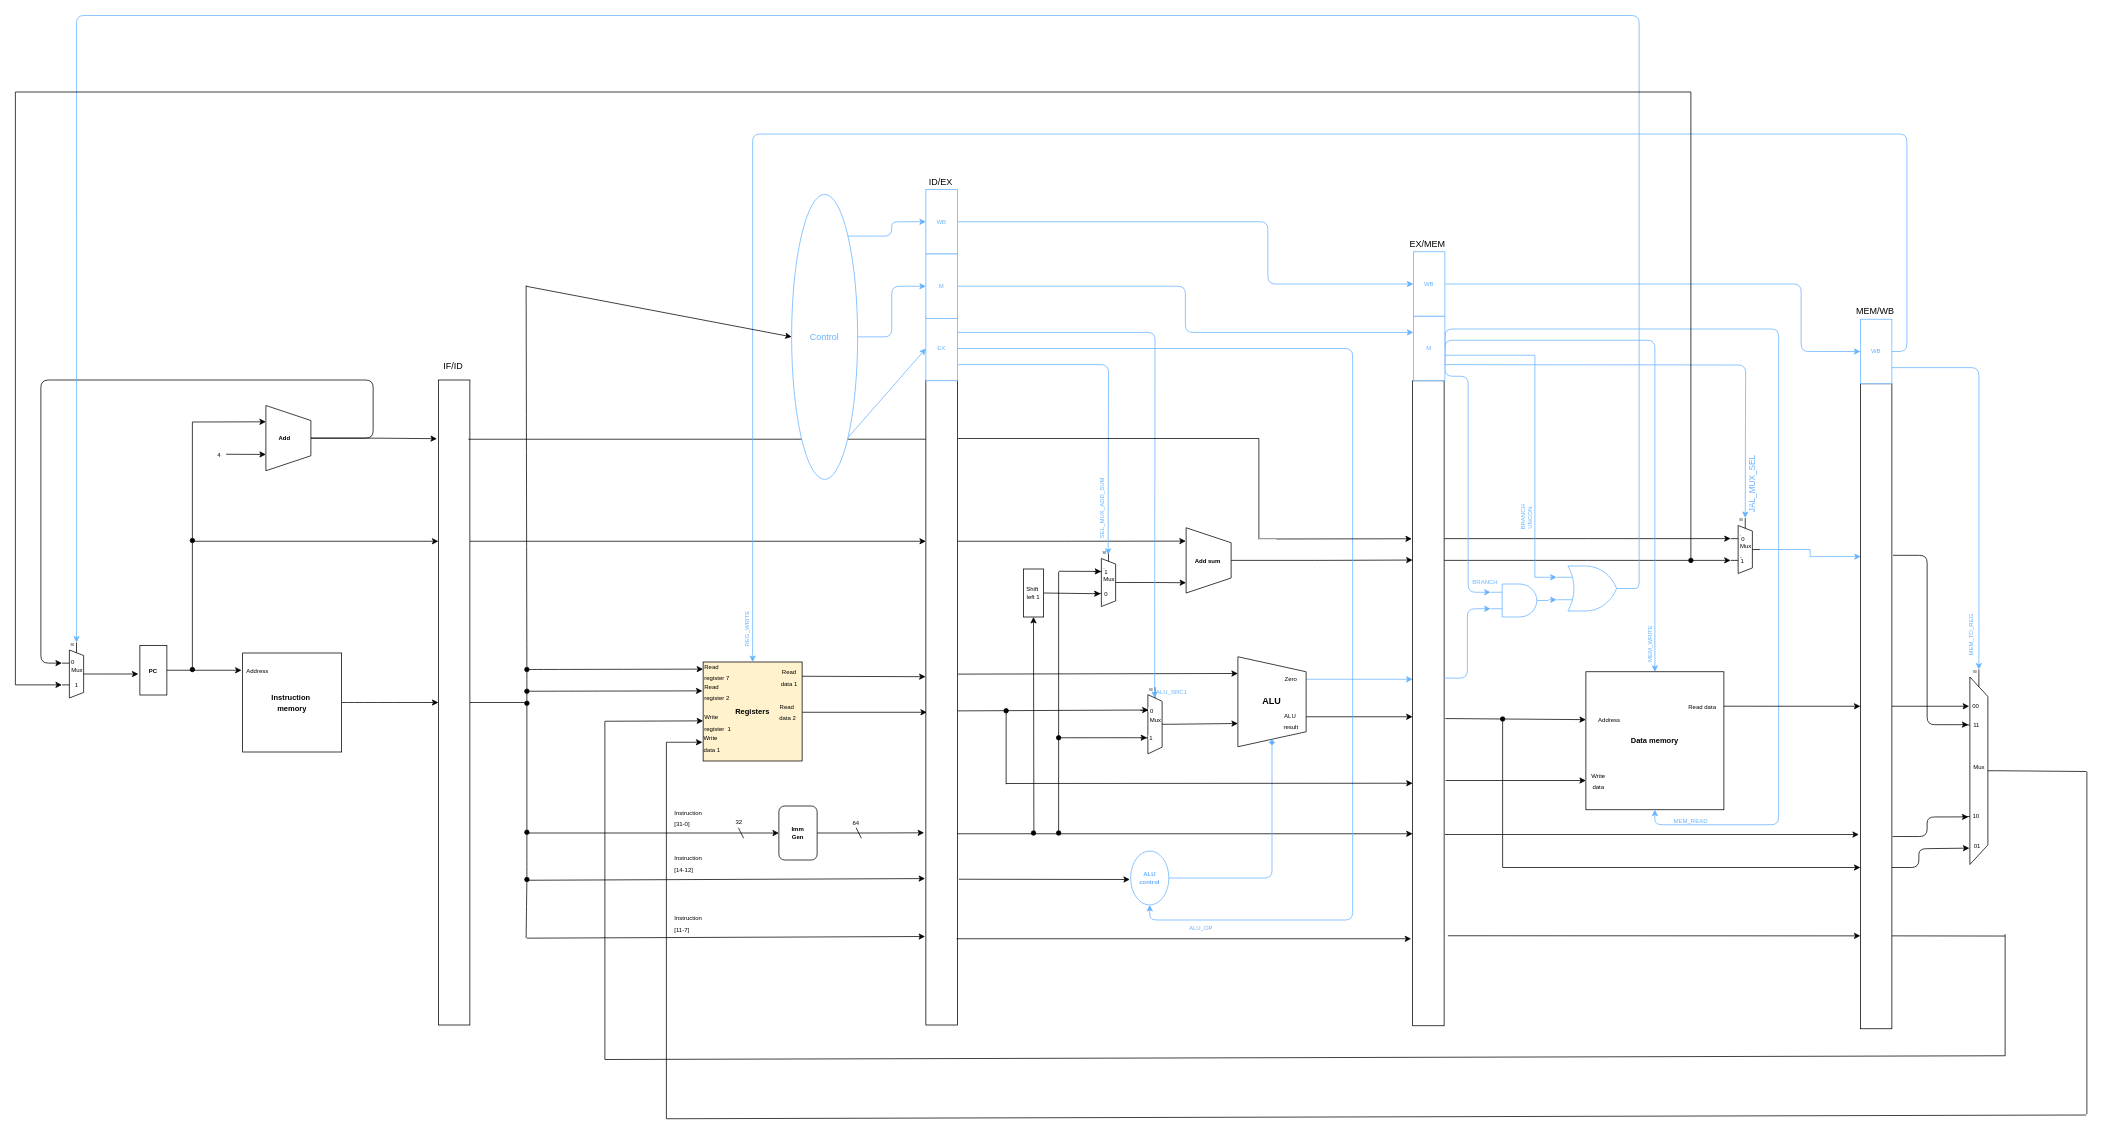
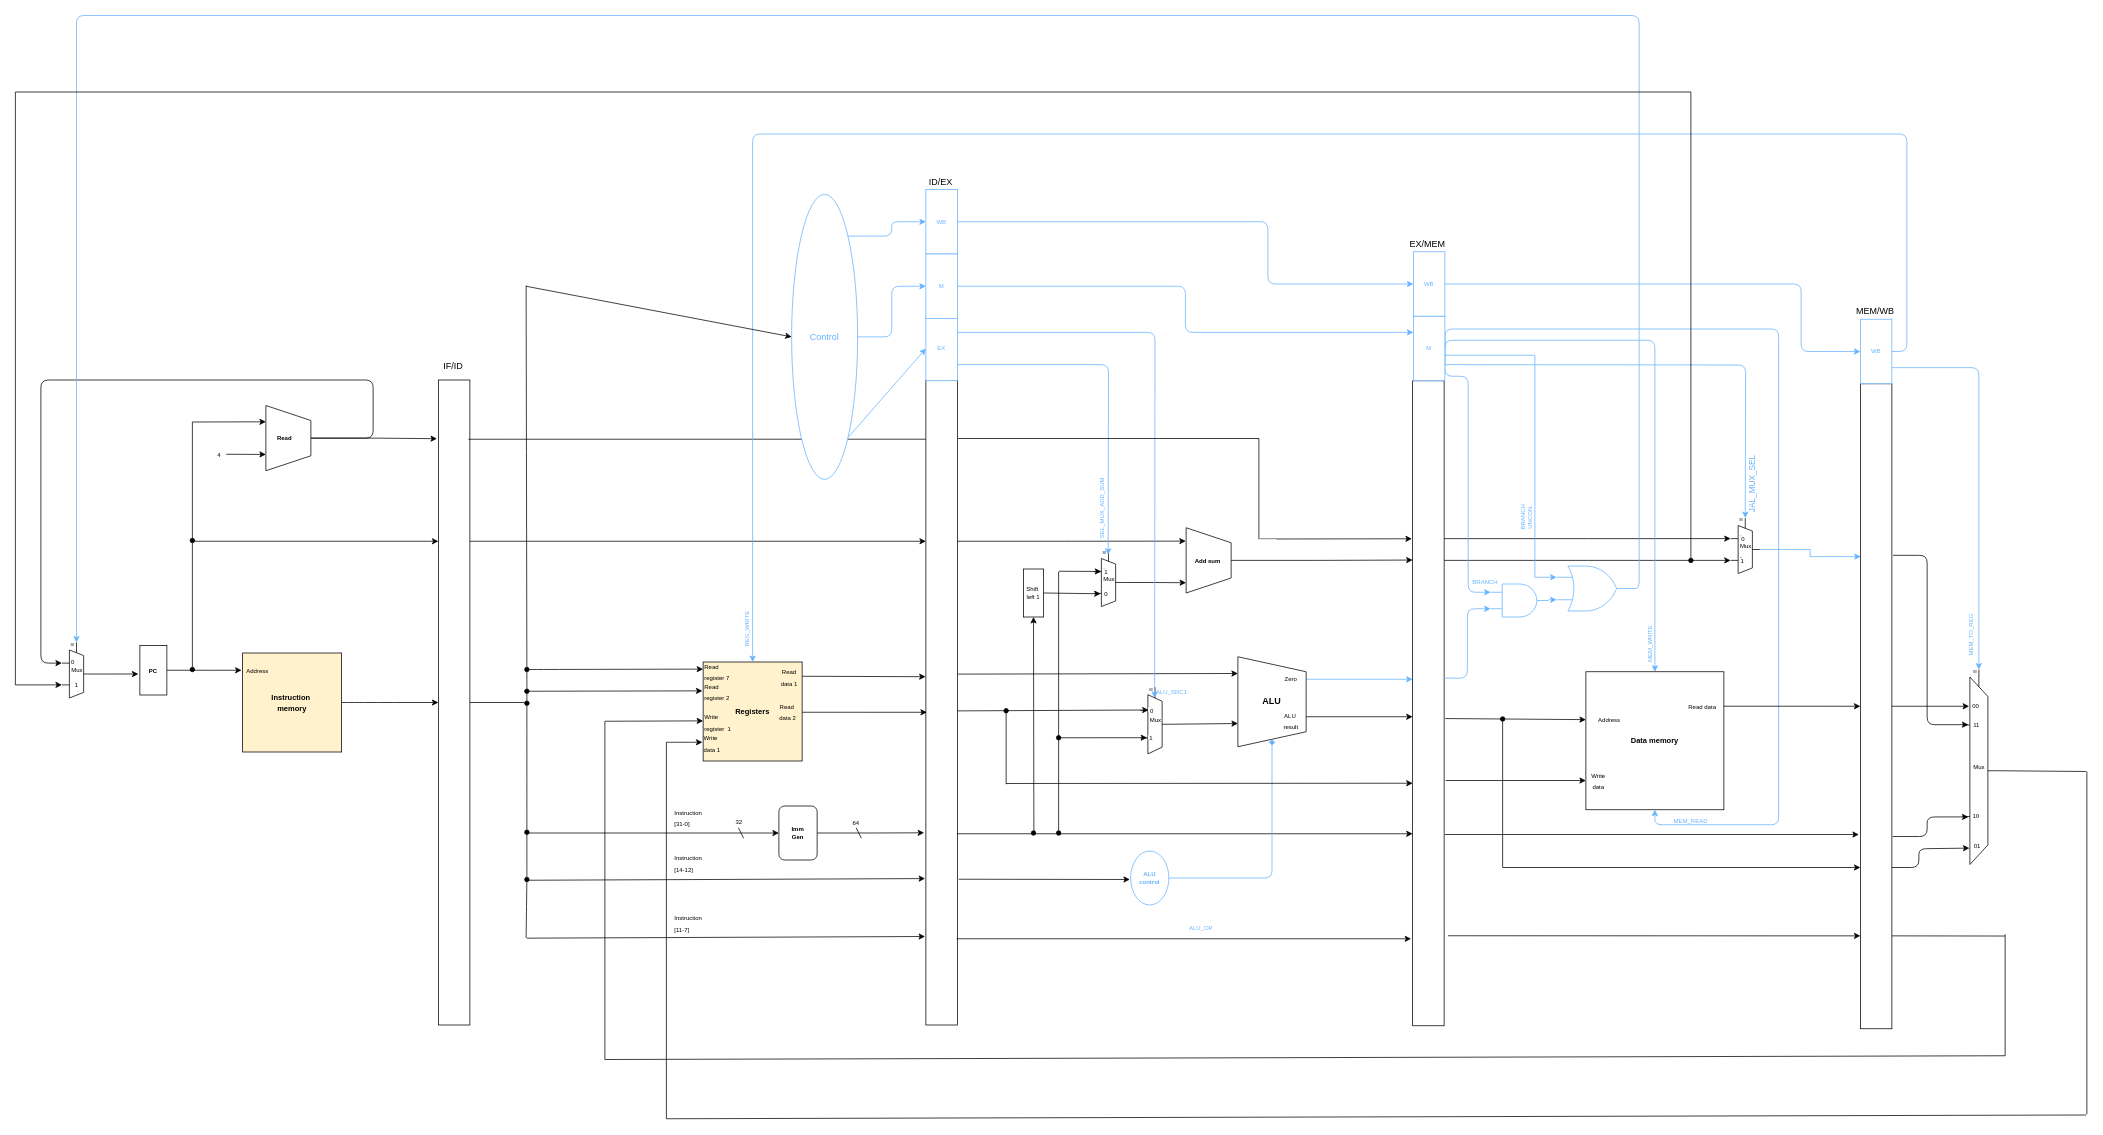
- <mxCell id="44" value="&lt;b&gt;Add&lt;/b&gt;" style="text;html=1;strokeColor=none;fillColor=none;align=center;verticalAlign=middle;whiteSpace=wrap;rounded=0;sketch=0;fontSize=8;" parent="1" vertex="1"><mxGeometry x="359" y="573.5" width="40" height="20" as="geometry" /></mxCell>
+ <mxCell id="44" value="&lt;b&gt;Read&lt;/b&gt;" style="text;html=1;strokeColor=none;fillColor=none;align=center;verticalAlign=middle;whiteSpace=wrap;rounded=0;sketch=0;fontSize=8;" parent="1" vertex="1"><mxGeometry x="359" y="573.5" width="40" height="20" as="geometry" /></mxCell>
- <mxCell id="91" style="edgeStyle=orthogonalEdgeStyle;curved=0;rounded=1;sketch=0;orthogonalLoop=1;jettySize=auto;html=1;exitX=0.5;exitY=0;exitDx=0;exitDy=0;entryX=1;entryY=0.5;entryDx=0;entryDy=0;fontSize=8;strokeColor=#66B2FF;" parent="1" source="124" target="89" edge="1"><mxGeometry relative="1" as="geometry"><Array as="points"><mxPoint x="1803" y="464" /><mxPoint x="1803" y="1226" /><mxPoint x="1532" y="1226" /></Array></mxGeometry></mxCell>
- <mxCell id="11" value="&lt;font style=&quot;font-size: 10px&quot;&gt;&lt;b&gt;Instruction&amp;nbsp;&lt;br&gt;memory&lt;/b&gt;&lt;/font&gt;" style="whiteSpace=wrap;html=1;aspect=fixed;" parent="1" vertex="1"><mxGeometry x="323" y="870" width="132" height="132" as="geometry" /></mxCell>
+ <mxCell id="11" value="&lt;font style=&quot;font-size: 10px&quot;&gt;&lt;b&gt;Instruction&amp;nbsp;&lt;br&gt;memory&lt;/b&gt;&lt;/font&gt;" style="whiteSpace=wrap;html=1;aspect=fixed;fillColor=#fff2cc;" parent="1" vertex="1"><mxGeometry x="323" y="870" width="132" height="132" as="geometry" /></mxCell>
